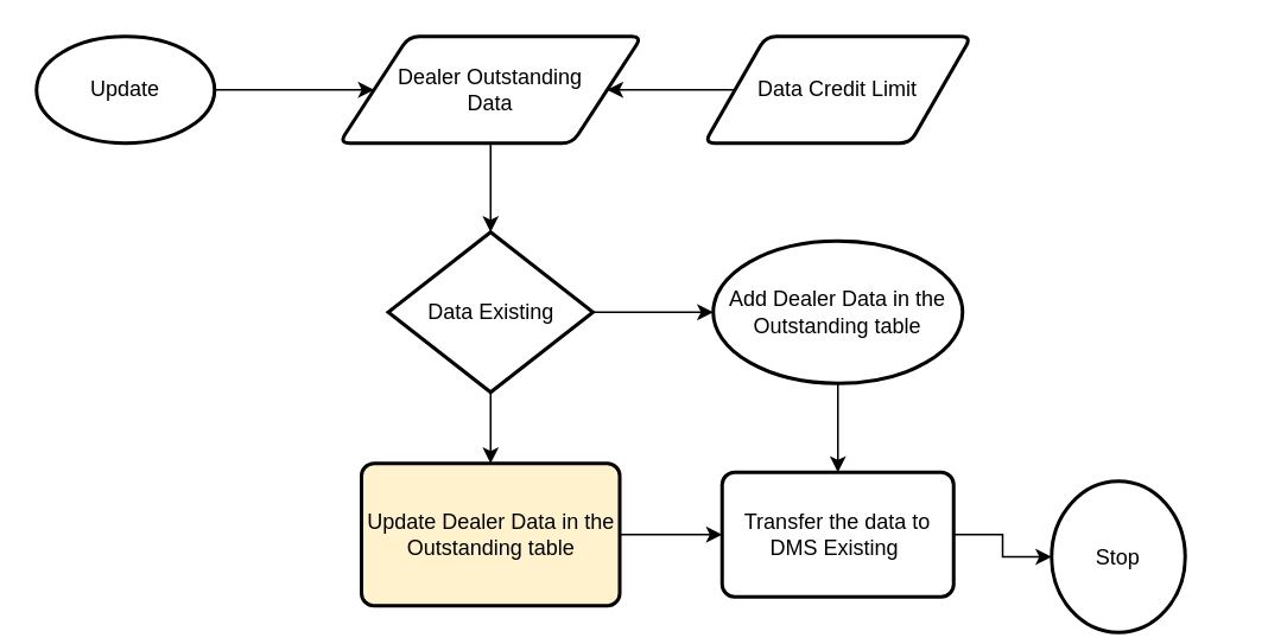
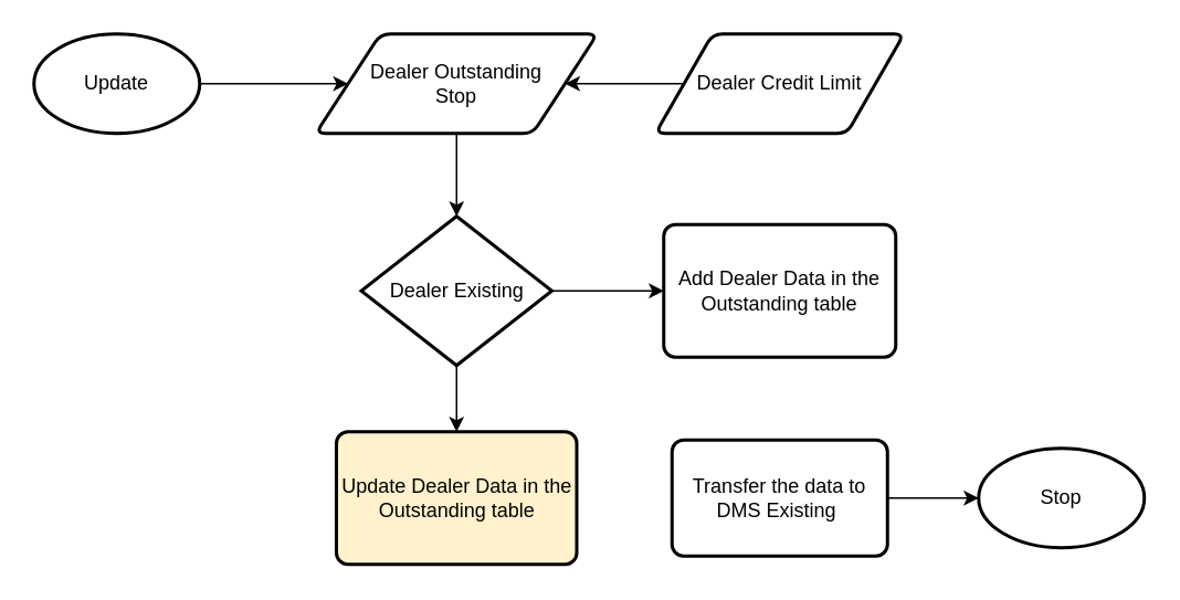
- <mxCell id="5" value="Dealer Outstanding &lt;br&gt;Data" style="shape=parallelogram;html=1;strokeWidth=2;perimeter=parallelogramPerimeter;whiteSpace=wrap;rounded=1;arcSize=12;size=0.23;" vertex="1" parent="1"><mxGeometry x="190" y="20" width="170" height="60" as="geometry" /></mxCell>
+ <mxCell id="5" value="Dealer Outstanding &lt;br&gt;Stop" style="shape=parallelogram;html=1;strokeWidth=2;perimeter=parallelogramPerimeter;whiteSpace=wrap;rounded=1;arcSize=12;size=0.23;" vertex="1" parent="1"><mxGeometry x="190" y="20" width="170" height="60" as="geometry" /></mxCell>
- <mxCell id="14" value="Data Credit Limit" style="shape=parallelogram;html=1;strokeWidth=2;perimeter=parallelogramPerimeter;whiteSpace=wrap;rounded=1;arcSize=12;size=0.23;" vertex="1" parent="1"><mxGeometry x="395" y="20" width="150" height="60" as="geometry" /></mxCell>
+ <mxCell id="14" value="Dealer Credit Limit" style="shape=parallelogram;html=1;strokeWidth=2;perimeter=parallelogramPerimeter;whiteSpace=wrap;rounded=1;arcSize=12;size=0.23;" vertex="1" parent="1"><mxGeometry x="395" y="20" width="150" height="60" as="geometry" /></mxCell>
- <mxCell id="8" value="Data Existing" style="strokeWidth=2;html=1;shape=mxgraph.flowchart.decision;whiteSpace=wrap;" vertex="1" parent="1"><mxGeometry x="217.5" y="130" width="115" height="90" as="geometry" /></mxCell>
+ <mxCell id="8" value="Dealer Existing" style="strokeWidth=2;html=1;shape=mxgraph.flowchart.decision;whiteSpace=wrap;" vertex="1" parent="1"><mxGeometry x="217.5" y="130" width="115" height="90" as="geometry" /></mxCell>
- <mxCell id="10" value="Add Dealer Data in the Outstanding table" style="ellipse;whiteSpace=wrap;html=1;absoluteArcSize=1;arcSize=14;strokeWidth=2;" vertex="1" parent="1"><mxGeometry x="400" y="135" width="140" height="80" as="geometry" /></mxCell>
+ <mxCell id="10" value="Add Dealer Data in the Outstanding table" style="rounded=1;whiteSpace=wrap;html=1;absoluteArcSize=1;arcSize=14;strokeWidth=2;" vertex="1" parent="1"><mxGeometry x="400" y="135" width="140" height="80" as="geometry" /></mxCell>
- <mxCell id="9" value="" style="edgeStyle=orthogonalEdgeStyle;rounded=0;orthogonalLoop=1;jettySize=auto;html=1;" edge="1" parent="1" source="10" target="16"><mxGeometry relative="1" as="geometry" /></mxCell>
- <mxCell id="11" value="" style="edgeStyle=orthogonalEdgeStyle;rounded=0;orthogonalLoop=1;jettySize=auto;html=1;" edge="1" parent="1" source="12" target="16"><mxGeometry relative="1" as="geometry" /></mxCell>
- <mxCell id="17" value="Stop" style="strokeWidth=2;html=1;shape=mxgraph.flowchart.start_1;whiteSpace=wrap;" vertex="1" parent="1"><mxGeometry x="590" y="270" width="75" height="85" as="geometry" /></mxCell>
+ <mxCell id="17" value="Stop" style="strokeWidth=2;html=1;shape=mxgraph.flowchart.start_1;whiteSpace=wrap;" vertex="1" parent="1"><mxGeometry x="590" y="270" width="100" height="60" as="geometry" /></mxCell>
